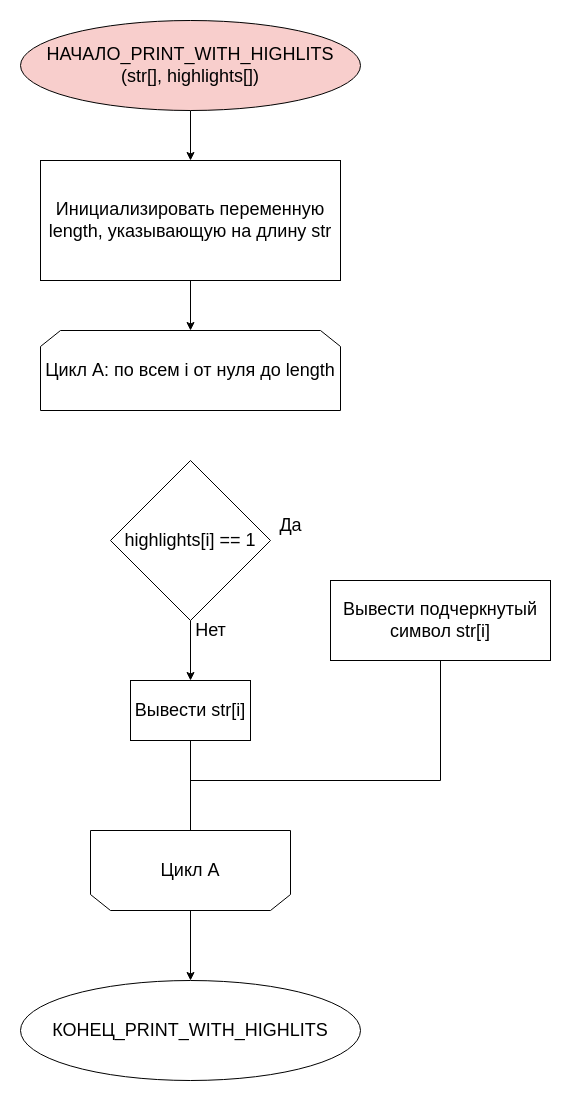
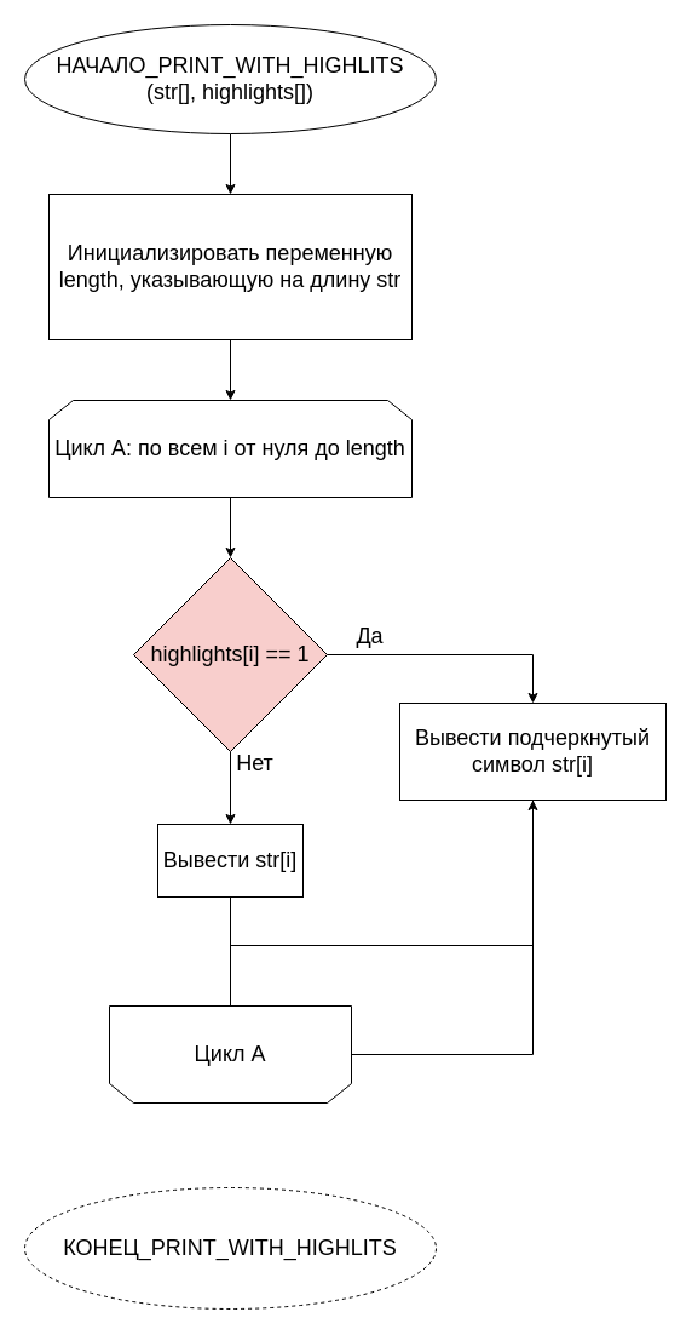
- <mxCell id="3" value="НАЧАЛО_PRINT_WITH_HIGHLITS&lt;br&gt;(str[], highlights[])" style="ellipse;whiteSpace=wrap;html=1;fontSize=18;fillColor=#f8cecc;" vertex="1" parent="1"><mxGeometry x="20" y="20" width="340" height="90" as="geometry" /></mxCell>
+ <mxCell id="3" value="НАЧАЛО_PRINT_WITH_HIGHLITS&lt;br&gt;(str[], highlights[])" style="ellipse;whiteSpace=wrap;html=1;fontSize=18;" vertex="1" parent="1"><mxGeometry x="20" y="20" width="340" height="90" as="geometry" /></mxCell>
+ <mxCell id="6" style="edgeStyle=orthogonalEdgeStyle;rounded=0;orthogonalLoop=1;jettySize=auto;html=1;entryX=0.5;entryY=0;entryDx=0;entryDy=0;fontSize=18;" edge="1" parent="1" source="7" target="10"><mxGeometry relative="1" as="geometry" /></mxCell>
- <mxCell id="12" value="Да" style="text;html=1;align=center;verticalAlign=middle;resizable=0;points=[];autosize=1;strokeColor=none;fillColor=none;fontSize=18;" vertex="1" parent="1"><mxGeometry x="270" y="510" width="40" height="30" as="geometry" /></mxCell>
+ <mxCell id="12" value="Да" style="text;html=1;align=center;verticalAlign=middle;resizable=0;points=[];autosize=1;strokeColor=none;fillColor=none;fontSize=18;" vertex="1" parent="1"><mxGeometry x="285" y="510" width="40" height="30" as="geometry" /></mxCell>
- <mxCell id="10" value="highlights[i] == 1" style="rhombus;whiteSpace=wrap;html=1;fontSize=18;" vertex="1" parent="1"><mxGeometry x="110" y="460" width="160" height="160" as="geometry" /></mxCell>
+ <mxCell id="10" value="highlights[i] == 1" style="rhombus;whiteSpace=wrap;html=1;fontSize=18;fillColor=#f8cecc;" vertex="1" parent="1"><mxGeometry x="110" y="460" width="160" height="160" as="geometry" /></mxCell>
+ <mxCell id="8" value="" style="edgeStyle=orthogonalEdgeStyle;rounded=0;orthogonalLoop=1;jettySize=auto;html=1;fontSize=18;" edge="1" parent="1" source="10" target="11"><mxGeometry relative="1" as="geometry"><Array as="points"><mxPoint x="440" y="540" /></Array></mxGeometry></mxCell>
- <mxCell id="18" value="" style="edgeStyle=orthogonalEdgeStyle;rounded=0;orthogonalLoop=1;jettySize=auto;html=1;fontSize=18;" edge="1" parent="1" source="19" target="20"><mxGeometry relative="1" as="geometry" /></mxCell>
+ <mxCell id="18" value="" style="edgeStyle=orthogonalEdgeStyle;rounded=0;orthogonalLoop=1;jettySize=auto;html=1;fontSize=18;" edge="1" parent="1" source="19" target="11"><mxGeometry relative="1" as="geometry" /></mxCell>
- <mxCell id="20" value="КОНЕЦ_PRINT_WITH_HIGHLITS" style="ellipse;whiteSpace=wrap;html=1;fontSize=18;" vertex="1" parent="1"><mxGeometry x="20" y="980" width="340" height="100" as="geometry" /></mxCell>
+ <mxCell id="20" value="КОНЕЦ_PRINT_WITH_HIGHLITS" style="ellipse;whiteSpace=wrap;html=1;fontSize=18;dashed=1;" vertex="1" parent="1"><mxGeometry x="20" y="980" width="340" height="100" as="geometry" /></mxCell>
